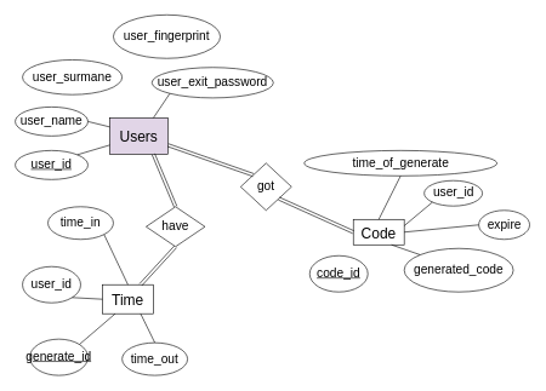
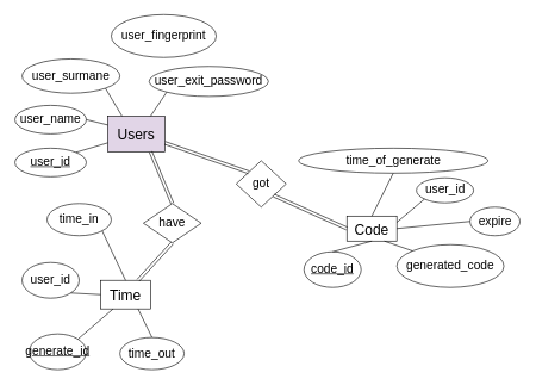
+ <mxCell id="25" value="" style="endArrow=none;html=1;entryX=0.25;entryY=0;entryDx=0;entryDy=0;exitX=1;exitY=1;exitDx=0;exitDy=0;" parent="1" source="5" target="2" edge="1"><mxGeometry width="50" height="50" relative="1" as="geometry"><mxPoint x="180" y="92" as="sourcePoint" /><mxPoint x="230" y="42" as="targetPoint" /></mxGeometry></mxCell>
+ <mxCell id="18" value="" style="endArrow=none;html=1;entryX=0.5;entryY=1;entryDx=0;entryDy=0;exitX=0.5;exitY=0;exitDx=0;exitDy=0;" parent="1" source="17" target="14" edge="1"><mxGeometry width="50" height="50" relative="1" as="geometry"><mxPoint x="455" y="487" as="sourcePoint" /><mxPoint x="505" y="417" as="targetPoint" /></mxGeometry></mxCell>
